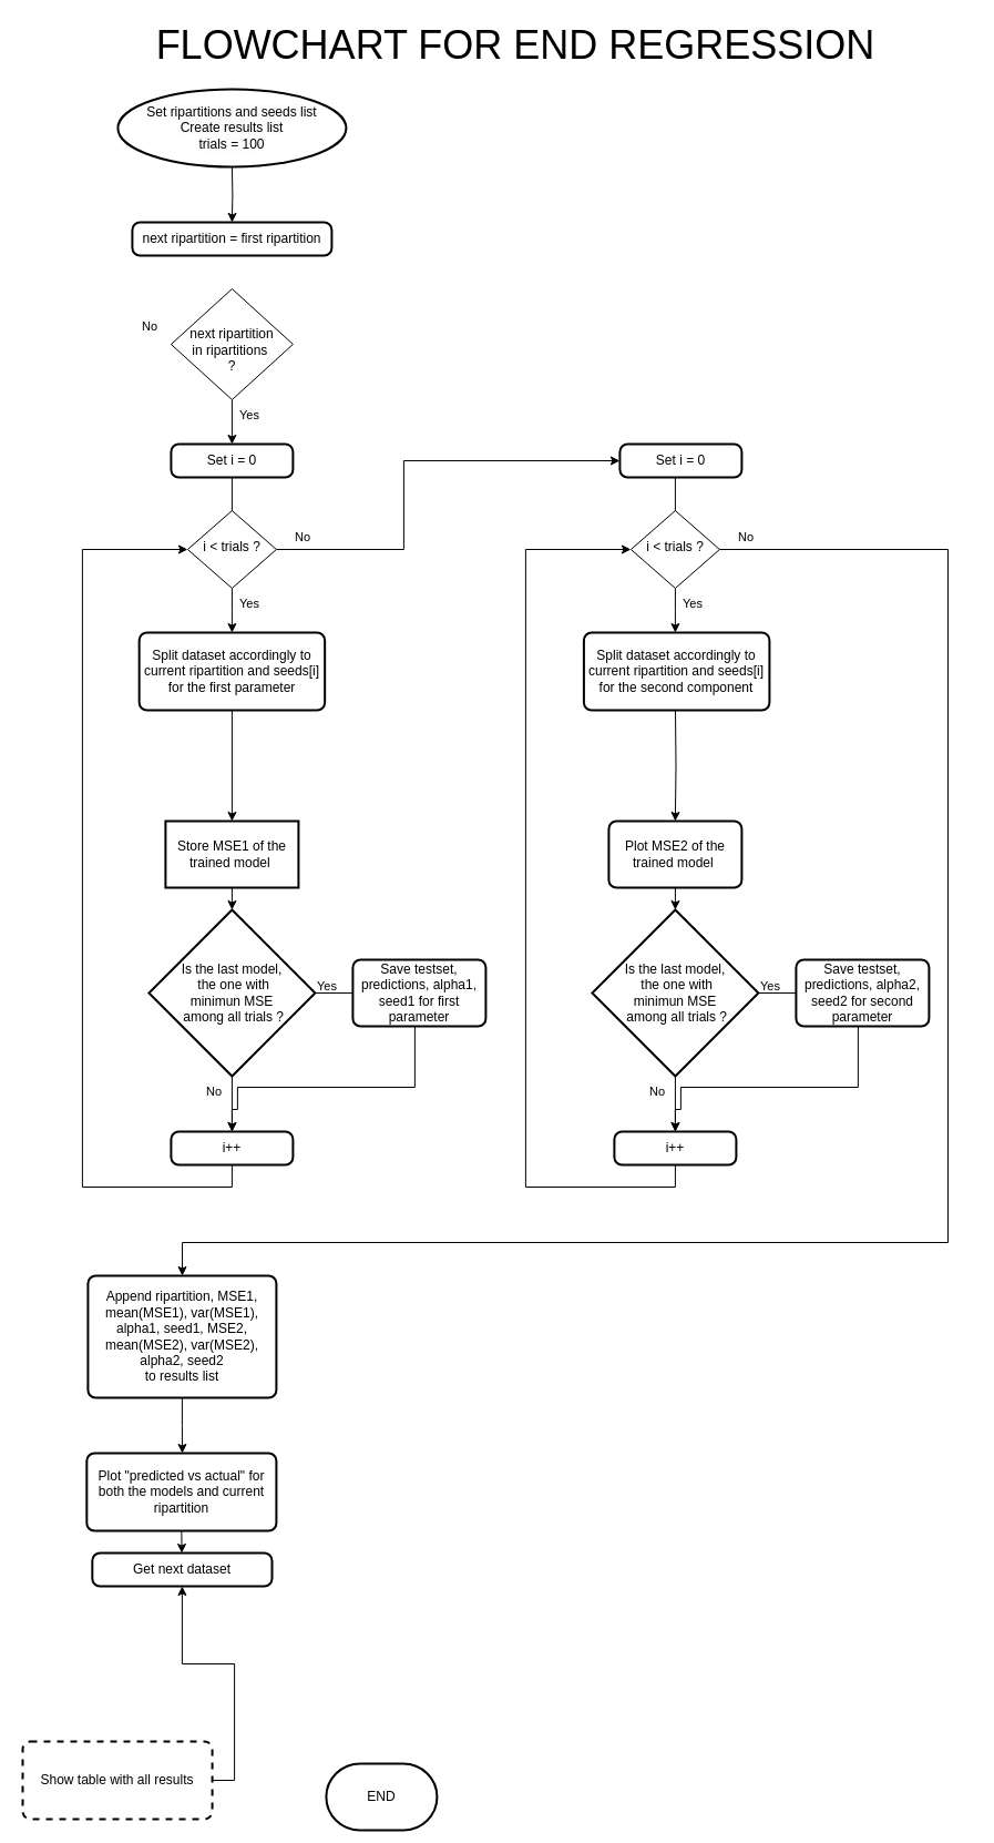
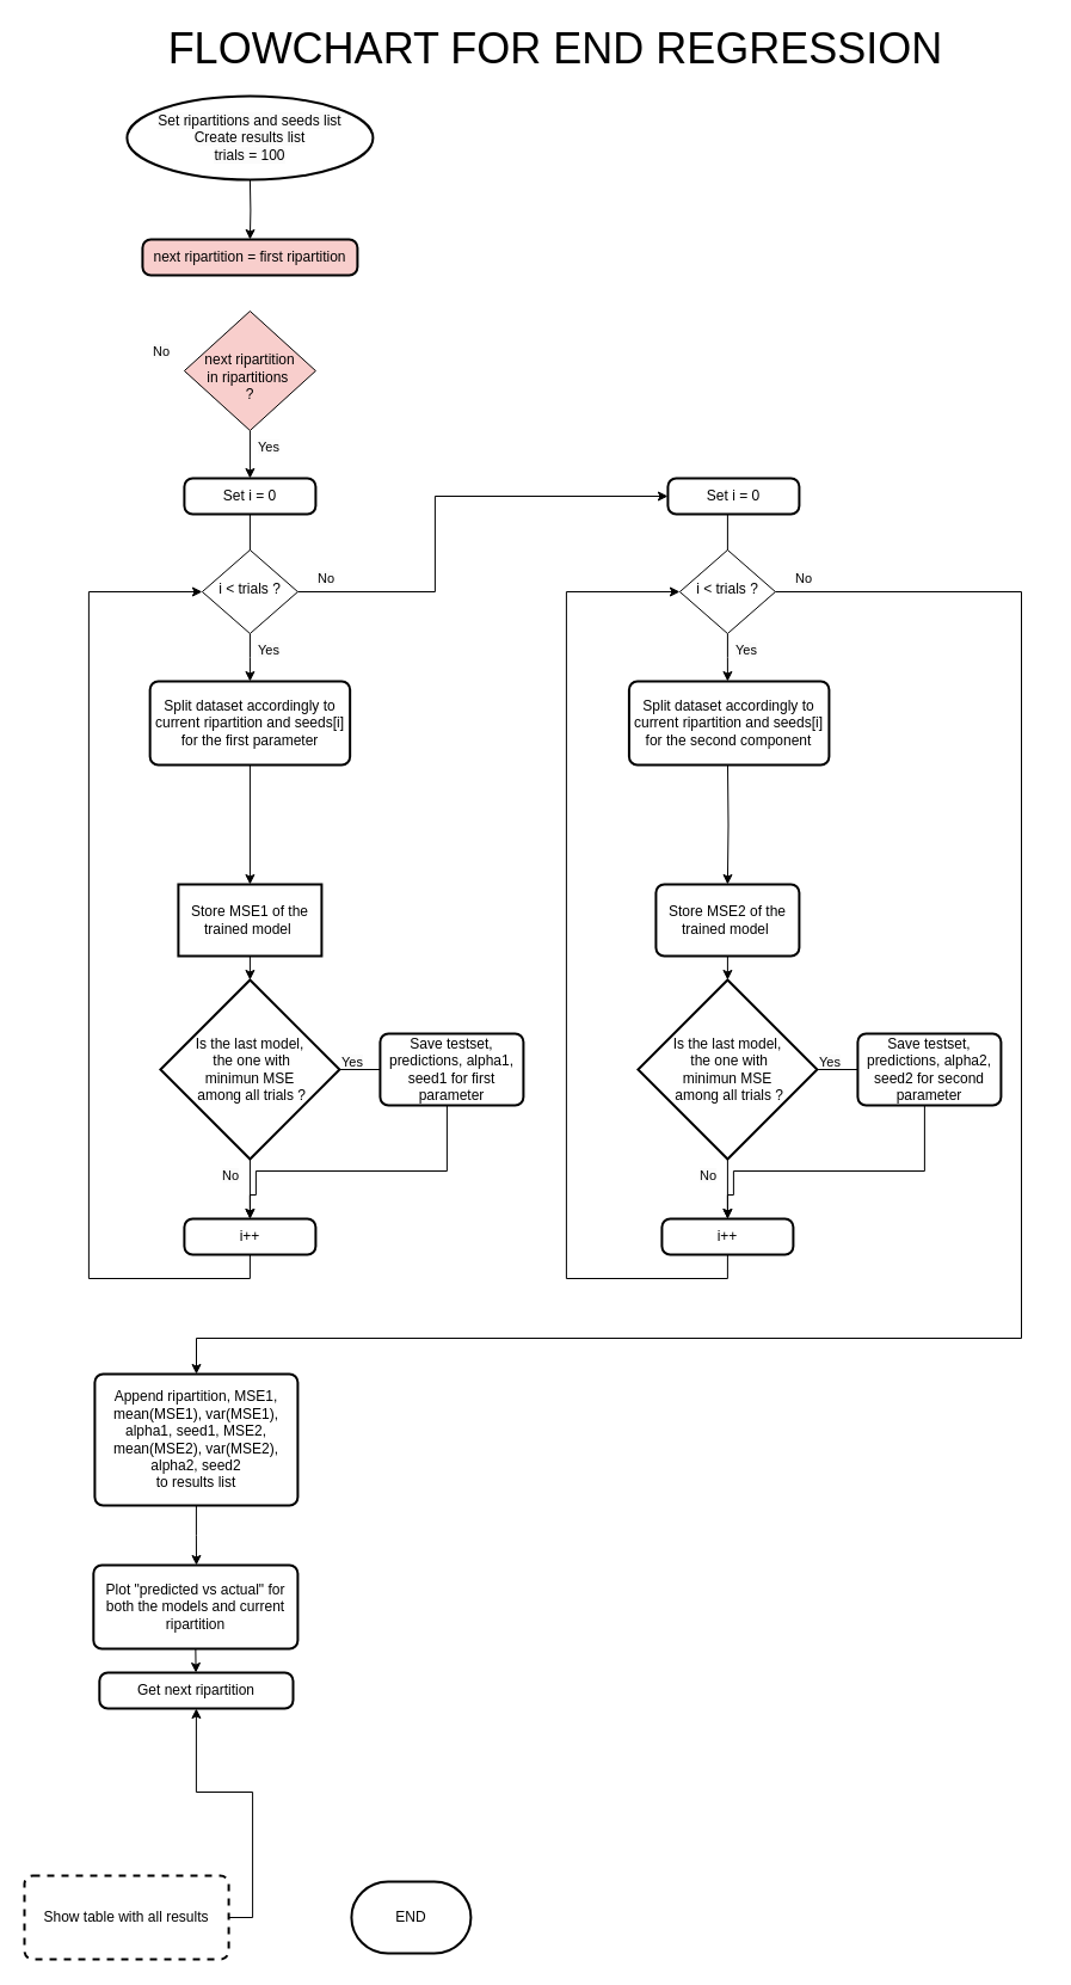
- <mxCell id="5" value="next ripartition = first ripartition" style="rounded=1;whiteSpace=wrap;html=1;absoluteArcSize=1;arcSize=14;strokeWidth=2;" parent="1" vertex="1"><mxGeometry x="118.91" y="200" width="180" height="30" as="geometry" /></mxCell>
+ <mxCell id="5" value="next ripartition = first ripartition" style="rounded=1;whiteSpace=wrap;html=1;absoluteArcSize=1;arcSize=14;strokeWidth=2;fillColor=#f8cecc;" parent="1" vertex="1"><mxGeometry x="118.91" y="200" width="180" height="30" as="geometry" /></mxCell>
- <mxCell id="4" value="&lt;br&gt;next ripartition &lt;br&gt;in ripartitions&amp;nbsp;&lt;br&gt;?" style="rhombus;whiteSpace=wrap;html=1;shadow=0;fontFamily=Helvetica;fontSize=12;align=center;strokeWidth=1;spacing=6;spacingTop=-4;" parent="1" vertex="1"><mxGeometry x="153.91" y="260" width="110" height="100" as="geometry" /></mxCell>
+ <mxCell id="4" value="&lt;br&gt;next ripartition &lt;br&gt;in ripartitions&amp;nbsp;&lt;br&gt;?" style="rhombus;whiteSpace=wrap;html=1;shadow=0;fontFamily=Helvetica;fontSize=12;align=center;strokeWidth=1;spacing=6;spacingTop=-4;fillColor=#f8cecc;" parent="1" vertex="1"><mxGeometry x="153.91" y="260" width="110" height="100" as="geometry" /></mxCell>
- <mxCell id="56" value="Plot MSE2 of the trained model&amp;nbsp;" style="rounded=1;whiteSpace=wrap;html=1;absoluteArcSize=1;arcSize=14;strokeWidth=2;" parent="1" vertex="1"><mxGeometry x="548.91" y="740" width="120" height="60" as="geometry" /></mxCell>
+ <mxCell id="56" value="Store MSE2 of the trained model&amp;nbsp;" style="rounded=1;whiteSpace=wrap;html=1;absoluteArcSize=1;arcSize=14;strokeWidth=2;" parent="1" vertex="1"><mxGeometry x="548.91" y="740" width="120" height="60" as="geometry" /></mxCell>
- <mxCell id="49" value="Get next dataset" style="rounded=1;whiteSpace=wrap;html=1;absoluteArcSize=1;arcSize=14;strokeWidth=2;" parent="1" vertex="1"><mxGeometry x="82.82" y="1400" width="162.18" height="30" as="geometry" /></mxCell>
+ <mxCell id="49" value="Get next ripartition" style="rounded=1;whiteSpace=wrap;html=1;absoluteArcSize=1;arcSize=14;strokeWidth=2;" parent="1" vertex="1"><mxGeometry x="82.82" y="1400" width="162.18" height="30" as="geometry" /></mxCell>
- <mxCell id="52" value="END" style="strokeWidth=2;html=1;shape=mxgraph.flowchart.terminator;whiteSpace=wrap;" parent="1" vertex="1"><mxGeometry x="293.91" y="1590" width="100" height="60" as="geometry" /></mxCell>
+ <mxCell id="52" value="END" style="strokeWidth=2;html=1;shape=mxgraph.flowchart.terminator;whiteSpace=wrap;" parent="1" vertex="1"><mxGeometry x="293.91" y="1575" width="100" height="60" as="geometry" /></mxCell>
